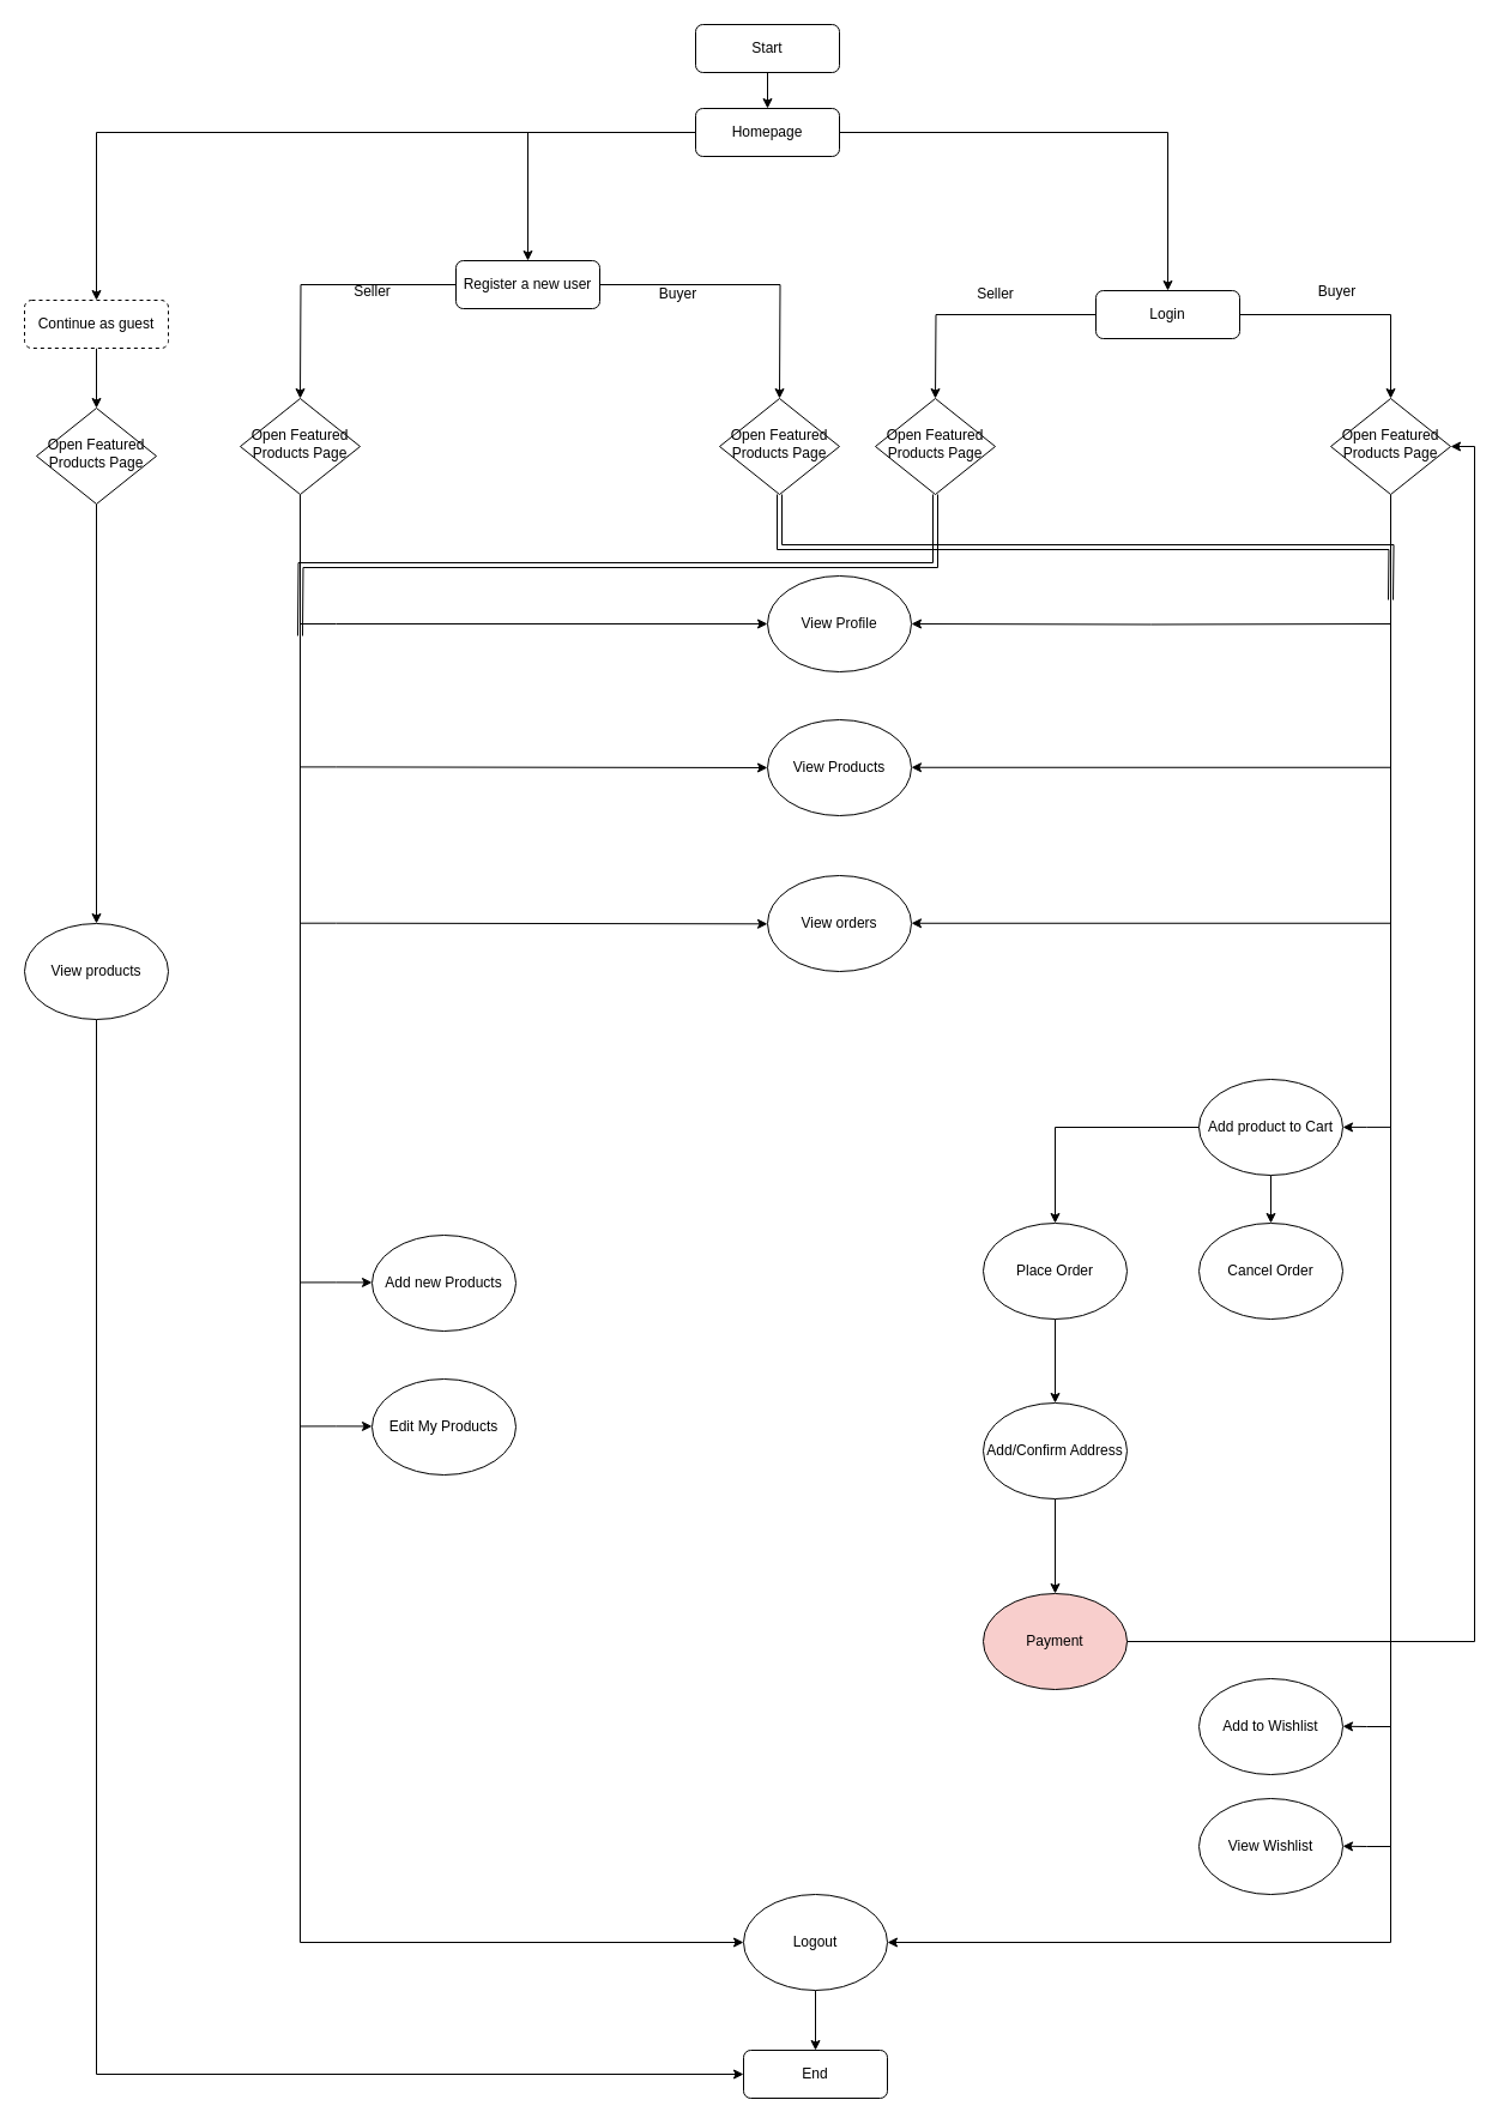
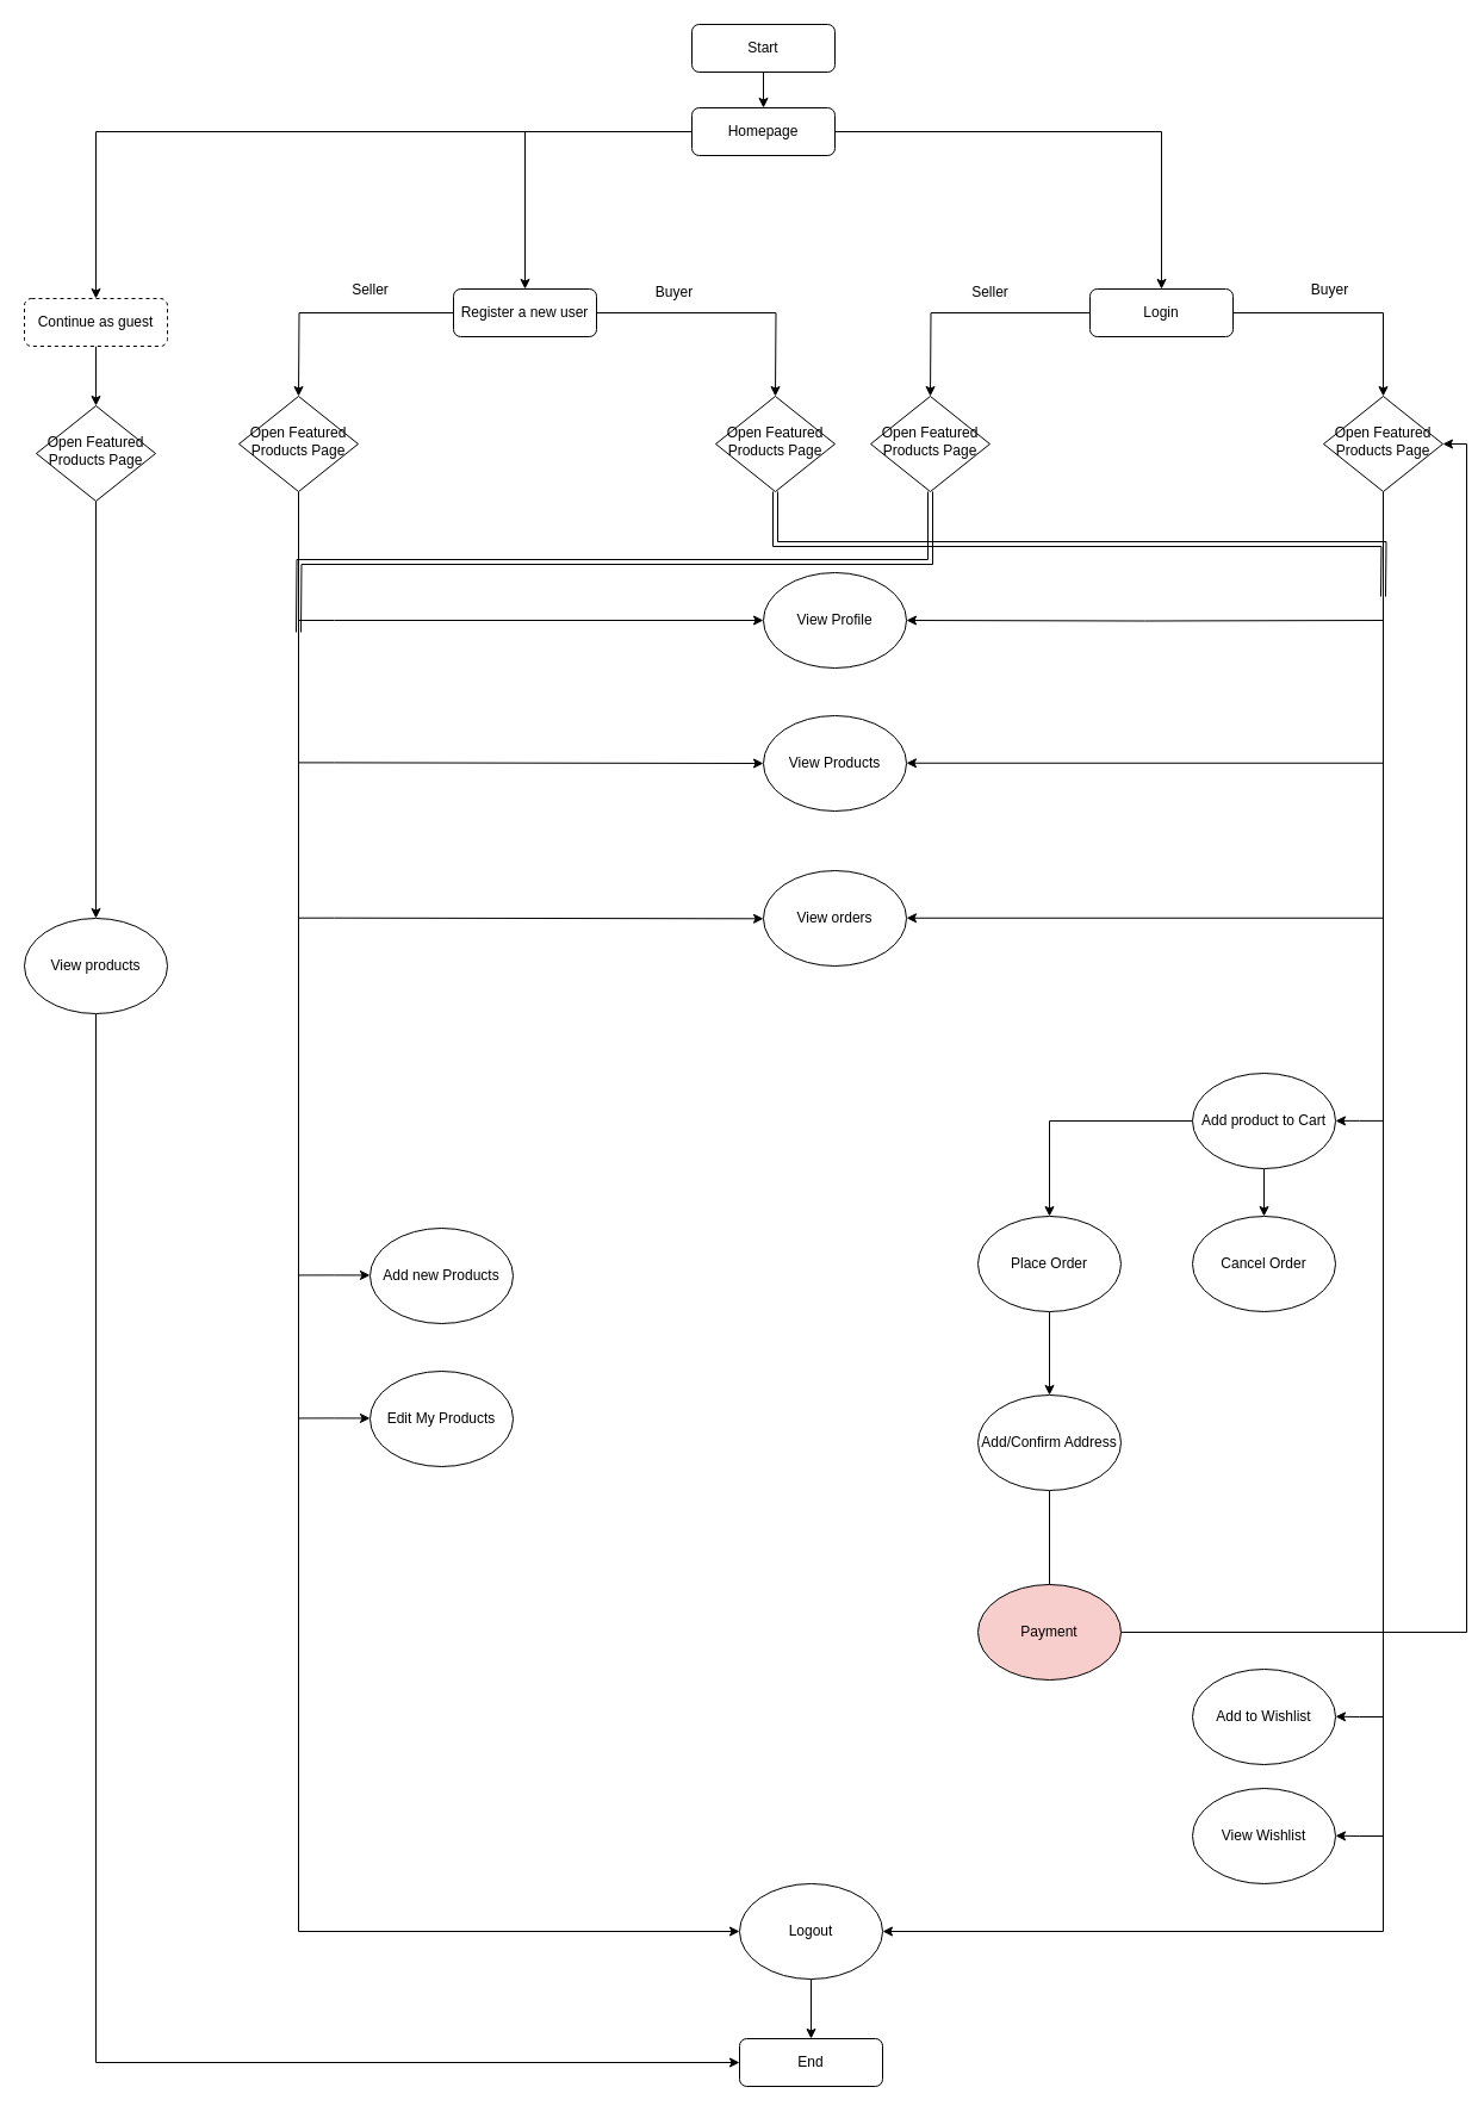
- <mxCell id="15" value="Register a new user" style="rounded=1;whiteSpace=wrap;html=1;fontSize=12;glass=0;strokeWidth=1;shadow=0;" parent="1" vertex="1"><mxGeometry x="380" y="217" width="120" height="40" as="geometry" /></mxCell>
+ <mxCell id="15" value="Register a new user" style="rounded=1;whiteSpace=wrap;html=1;fontSize=12;glass=0;strokeWidth=1;shadow=0;" parent="1" vertex="1"><mxGeometry x="380" y="242" width="120" height="40" as="geometry" /></mxCell>
- <mxCell id="47" style="edgeStyle=orthogonalEdgeStyle;rounded=0;orthogonalLoop=1;jettySize=auto;html=1;exitX=0.5;exitY=1;exitDx=0;exitDy=0;" parent="1" source="48" target="50" edge="1"><mxGeometry relative="1" as="geometry" /></mxCell>
+ <mxCell id="47" style="edgeStyle=orthogonalEdgeStyle;rounded=0;orthogonalLoop=1;jettySize=auto;html=1;exitX=0.5;exitY=1;exitDx=0;exitDy=0;endArrow=none;" parent="1" source="48" target="50" edge="1"><mxGeometry relative="1" as="geometry" /></mxCell>
